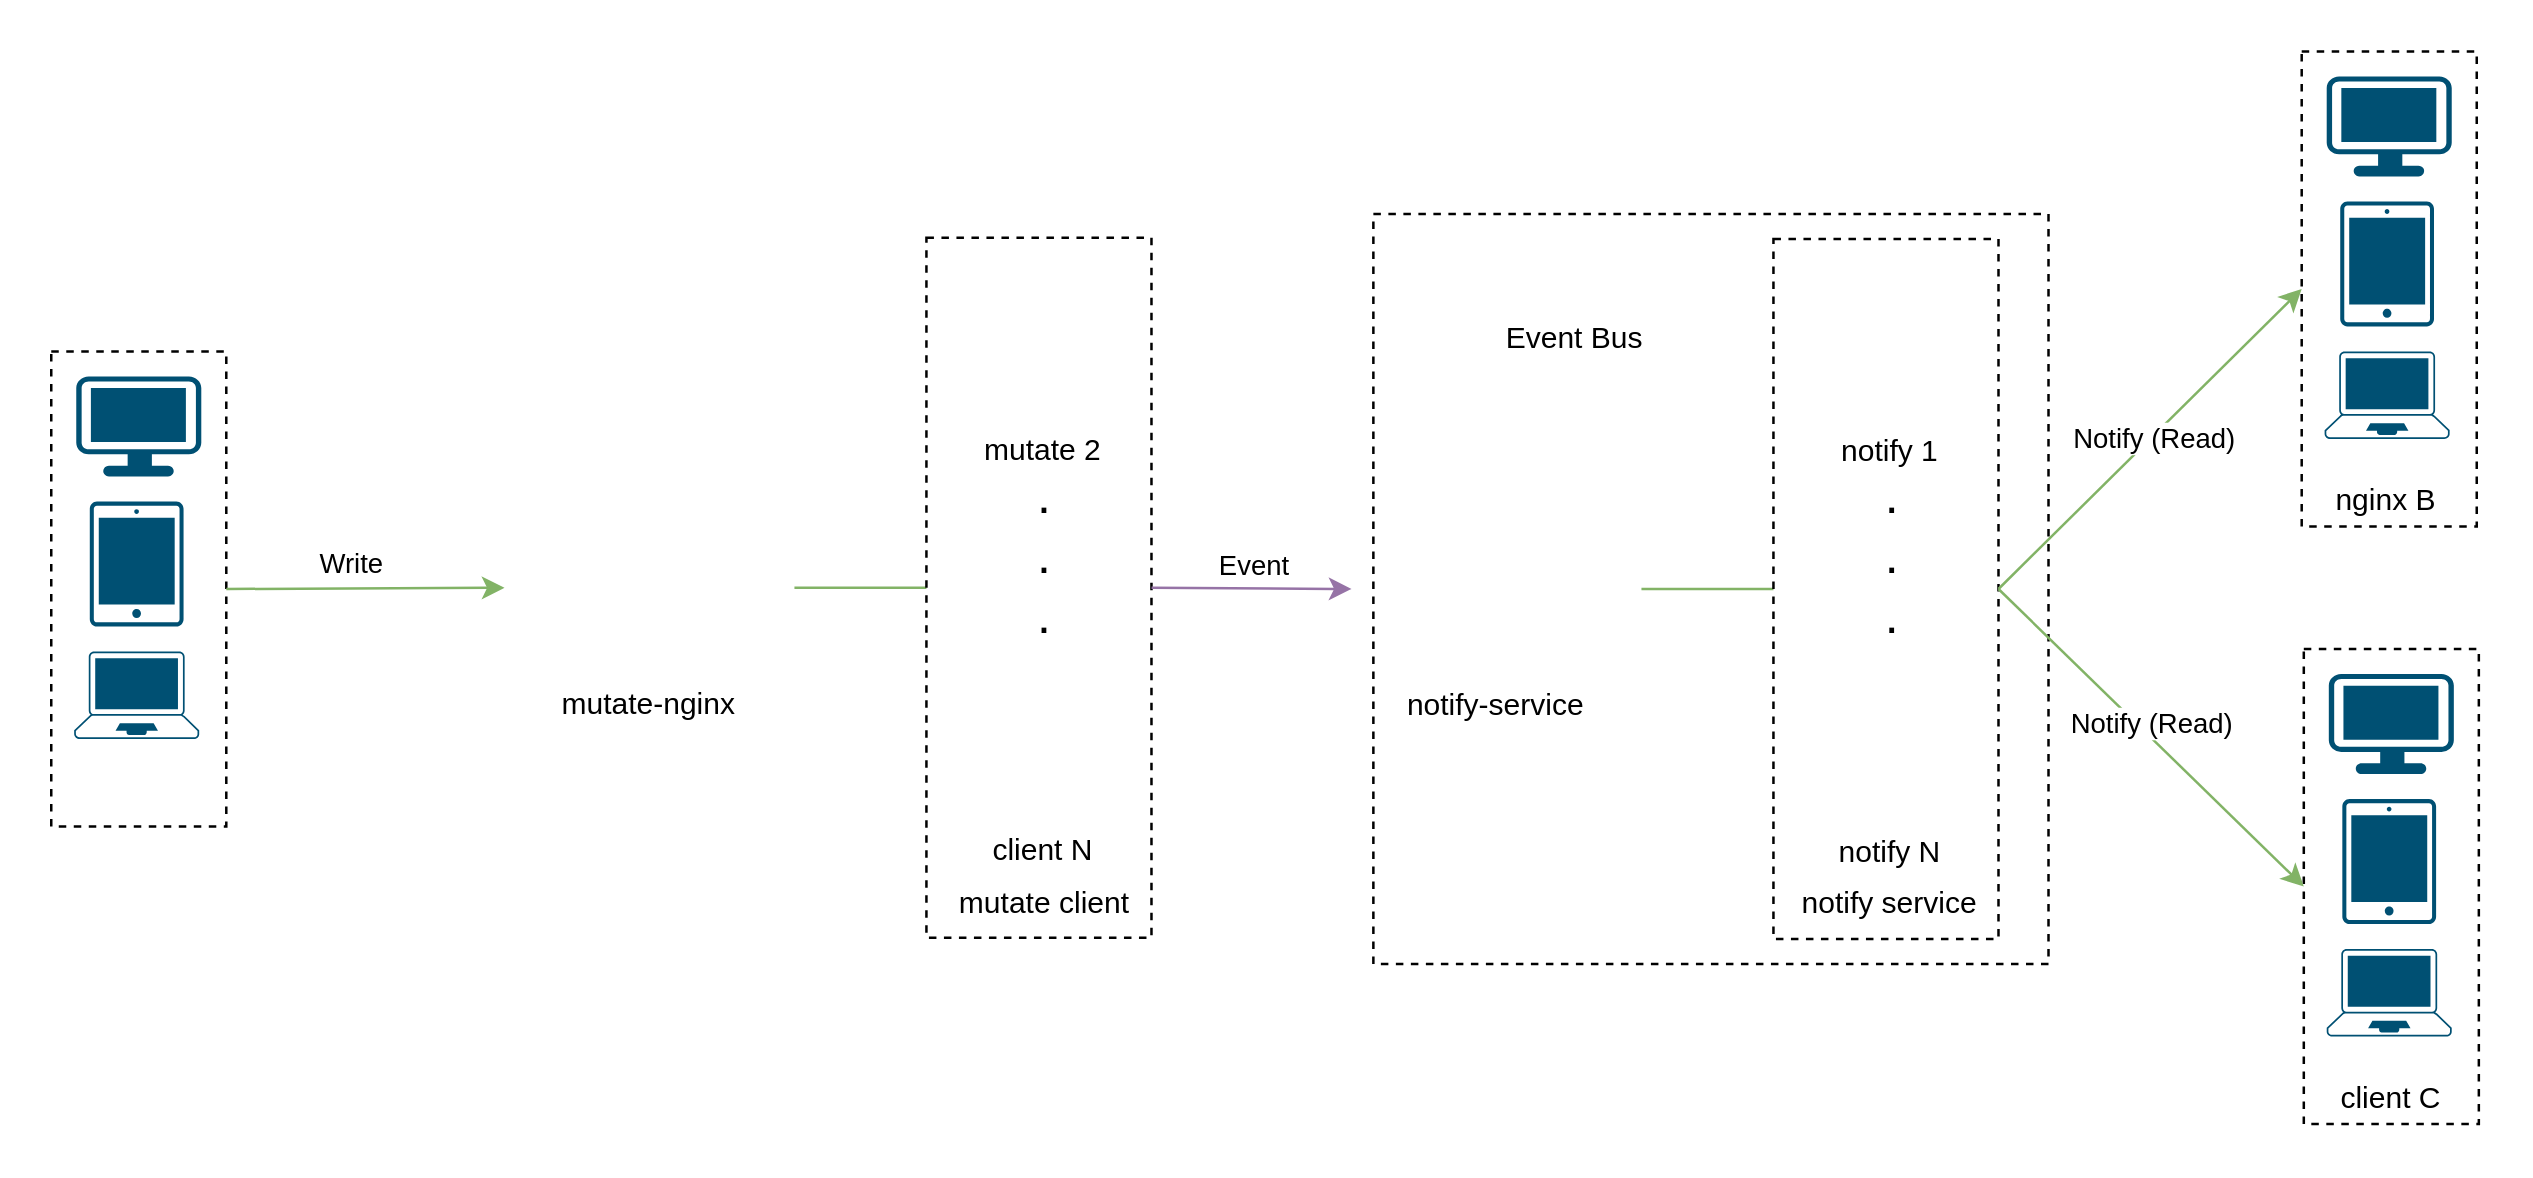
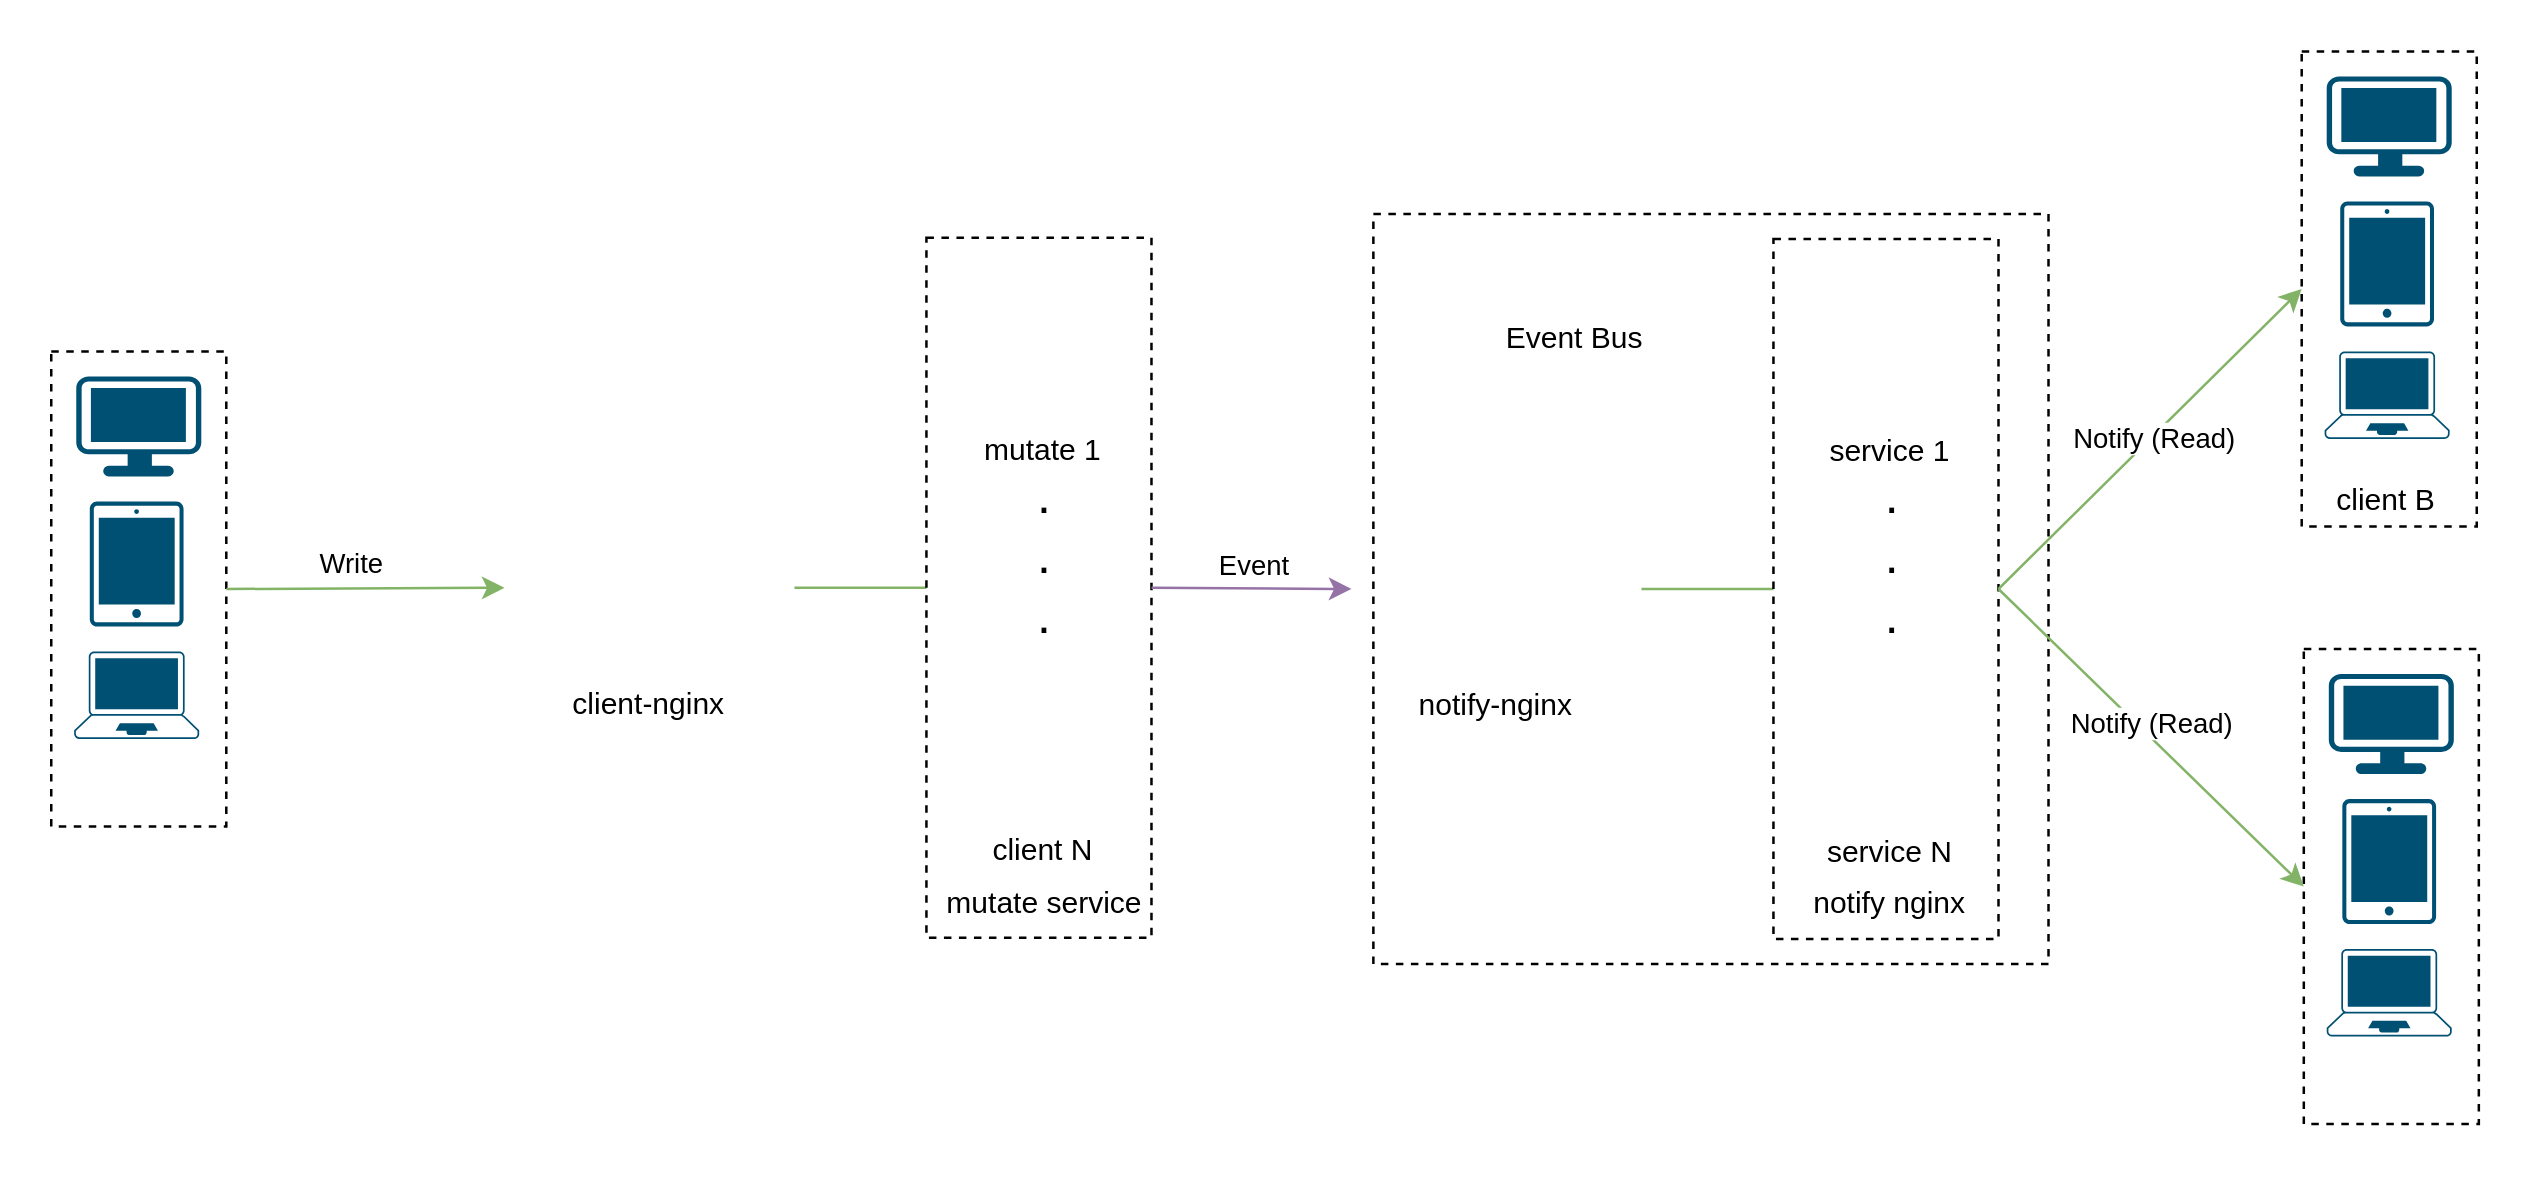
- <mxCell id="15" value="mutate 2" style="shape=image;verticalLabelPosition=bottom;labelBackgroundColor=#ffffff;verticalAlign=top;aspect=fixed;imageAspect=0;image=https://www.securitylab.ru/upload/iblock/699/699471d787ea424b3ed95e6a21f8f586.png;" parent="1" vertex="1"><mxGeometry x="390.25" y="104.5" width="53.29" height="61.5" as="geometry" /></mxCell>
+ <mxCell id="15" value="mutate 1" style="shape=image;verticalLabelPosition=bottom;labelBackgroundColor=#ffffff;verticalAlign=top;aspect=fixed;imageAspect=0;image=https://www.securitylab.ru/upload/iblock/699/699471d787ea424b3ed95e6a21f8f586.png;" parent="1" vertex="1"><mxGeometry x="390.25" y="104.5" width="53.29" height="61.5" as="geometry" /></mxCell>
- <mxCell id="10" value="notify 1" style="shape=image;verticalLabelPosition=bottom;labelBackgroundColor=#ffffff;verticalAlign=top;aspect=fixed;imageAspect=0;image=https://www.securitylab.ru/upload/iblock/699/699471d787ea424b3ed95e6a21f8f586.png;" parent="1" vertex="1"><mxGeometry x="728.99" y="105" width="53.29" height="61.5" as="geometry" /></mxCell>
+ <mxCell id="10" value="service 1" style="shape=image;verticalLabelPosition=bottom;labelBackgroundColor=#ffffff;verticalAlign=top;aspect=fixed;imageAspect=0;image=https://www.securitylab.ru/upload/iblock/699/699471d787ea424b3ed95e6a21f8f586.png;" parent="1" vertex="1"><mxGeometry x="728.99" y="105" width="53.29" height="61.5" as="geometry" /></mxCell>
- <mxCell id="24" value="nginx B" style="text;html=1;strokeColor=none;fillColor=none;align=center;verticalAlign=middle;whiteSpace=wrap;rounded=0;dashed=1;" vertex="1" parent="1"><mxGeometry x="932.29" y="190" width="43.74" height="20" as="geometry" /></mxCell>
+ <mxCell id="24" value="client B" style="text;html=1;strokeColor=none;fillColor=none;align=center;verticalAlign=middle;whiteSpace=wrap;rounded=0;dashed=1;" vertex="1" parent="1"><mxGeometry x="932.29" y="190" width="43.74" height="20" as="geometry" /></mxCell>
- <mxCell id="7" value="mutate-nginx" style="shape=image;verticalLabelPosition=bottom;labelBackgroundColor=#ffffff;verticalAlign=top;aspect=fixed;imageAspect=0;image=https://dataenginer.ru/wp-content/uploads/2019/12/nginx-1142x650-1-1024x583.png;" parent="1" vertex="1"><mxGeometry x="201.26" y="201.5" width="115.95" height="66" as="geometry" /></mxCell>
+ <mxCell id="7" value="client-nginx" style="shape=image;verticalLabelPosition=bottom;labelBackgroundColor=#ffffff;verticalAlign=top;aspect=fixed;imageAspect=0;image=https://dataenginer.ru/wp-content/uploads/2019/12/nginx-1142x650-1-1024x583.png;" parent="1" vertex="1"><mxGeometry x="201.26" y="201.5" width="115.95" height="66" as="geometry" /></mxCell>
- <mxCell id="9" value="notify-service" style="shape=image;verticalLabelPosition=bottom;labelBackgroundColor=#ffffff;verticalAlign=top;aspect=fixed;imageAspect=0;image=https://dataenginer.ru/wp-content/uploads/2019/12/nginx-1142x650-1-1024x583.png;" parent="1" vertex="1"><mxGeometry x="540" y="202" width="115.95" height="66" as="geometry" /></mxCell>
+ <mxCell id="9" value="notify-nginx" style="shape=image;verticalLabelPosition=bottom;labelBackgroundColor=#ffffff;verticalAlign=top;aspect=fixed;imageAspect=0;image=https://dataenginer.ru/wp-content/uploads/2019/12/nginx-1142x650-1-1024x583.png;" parent="1" vertex="1"><mxGeometry x="540" y="202" width="115.95" height="66" as="geometry" /></mxCell>
- <mxCell id="11" value="notify N" style="shape=image;verticalLabelPosition=bottom;labelBackgroundColor=#ffffff;verticalAlign=top;aspect=fixed;imageAspect=0;image=https://www.securitylab.ru/upload/iblock/699/699471d787ea424b3ed95e6a21f8f586.png;" parent="1" vertex="1"><mxGeometry x="728.99" y="265" width="53.29" height="61.5" as="geometry" /></mxCell>
+ <mxCell id="11" value="service N" style="shape=image;verticalLabelPosition=bottom;labelBackgroundColor=#ffffff;verticalAlign=top;aspect=fixed;imageAspect=0;image=https://www.securitylab.ru/upload/iblock/699/699471d787ea424b3ed95e6a21f8f586.png;" parent="1" vertex="1"><mxGeometry x="728.99" y="265" width="53.29" height="61.5" as="geometry" /></mxCell>
- <mxCell id="19" value="&lt;span&gt;mutate&amp;nbsp;&lt;/span&gt;client" style="text;html=1;strokeColor=none;fillColor=none;align=center;verticalAlign=middle;whiteSpace=wrap;rounded=0;dashed=1;" parent="1" vertex="1"><mxGeometry x="372.52" y="350.5" width="88.74" height="20" as="geometry" /></mxCell>
+ <mxCell id="19" value="&lt;span&gt;mutate&amp;nbsp;&lt;/span&gt;service" style="text;html=1;strokeColor=none;fillColor=none;align=center;verticalAlign=middle;whiteSpace=wrap;rounded=0;dashed=1;" parent="1" vertex="1"><mxGeometry x="372.52" y="350.5" width="88.74" height="20" as="geometry" /></mxCell>
- <mxCell id="14" value="&lt;span&gt;notify&amp;nbsp;&lt;/span&gt;service" style="text;html=1;strokeColor=none;fillColor=none;align=center;verticalAlign=middle;whiteSpace=wrap;rounded=0;dashed=1;" parent="1" vertex="1"><mxGeometry x="711.26" y="351" width="88.74" height="20" as="geometry" /></mxCell>
+ <mxCell id="14" value="&lt;span&gt;notify&amp;nbsp;&lt;/span&gt;nginx" style="text;html=1;strokeColor=none;fillColor=none;align=center;verticalAlign=middle;whiteSpace=wrap;rounded=0;dashed=1;" parent="1" vertex="1"><mxGeometry x="711.26" y="351" width="88.74" height="20" as="geometry" /></mxCell>
- <mxCell id="29" value="client C" style="text;html=1;strokeColor=none;fillColor=none;align=center;verticalAlign=middle;whiteSpace=wrap;rounded=0;dashed=1;" vertex="1" parent="1"><mxGeometry x="933.97" y="429" width="43.74" height="20" as="geometry" /></mxCell>
